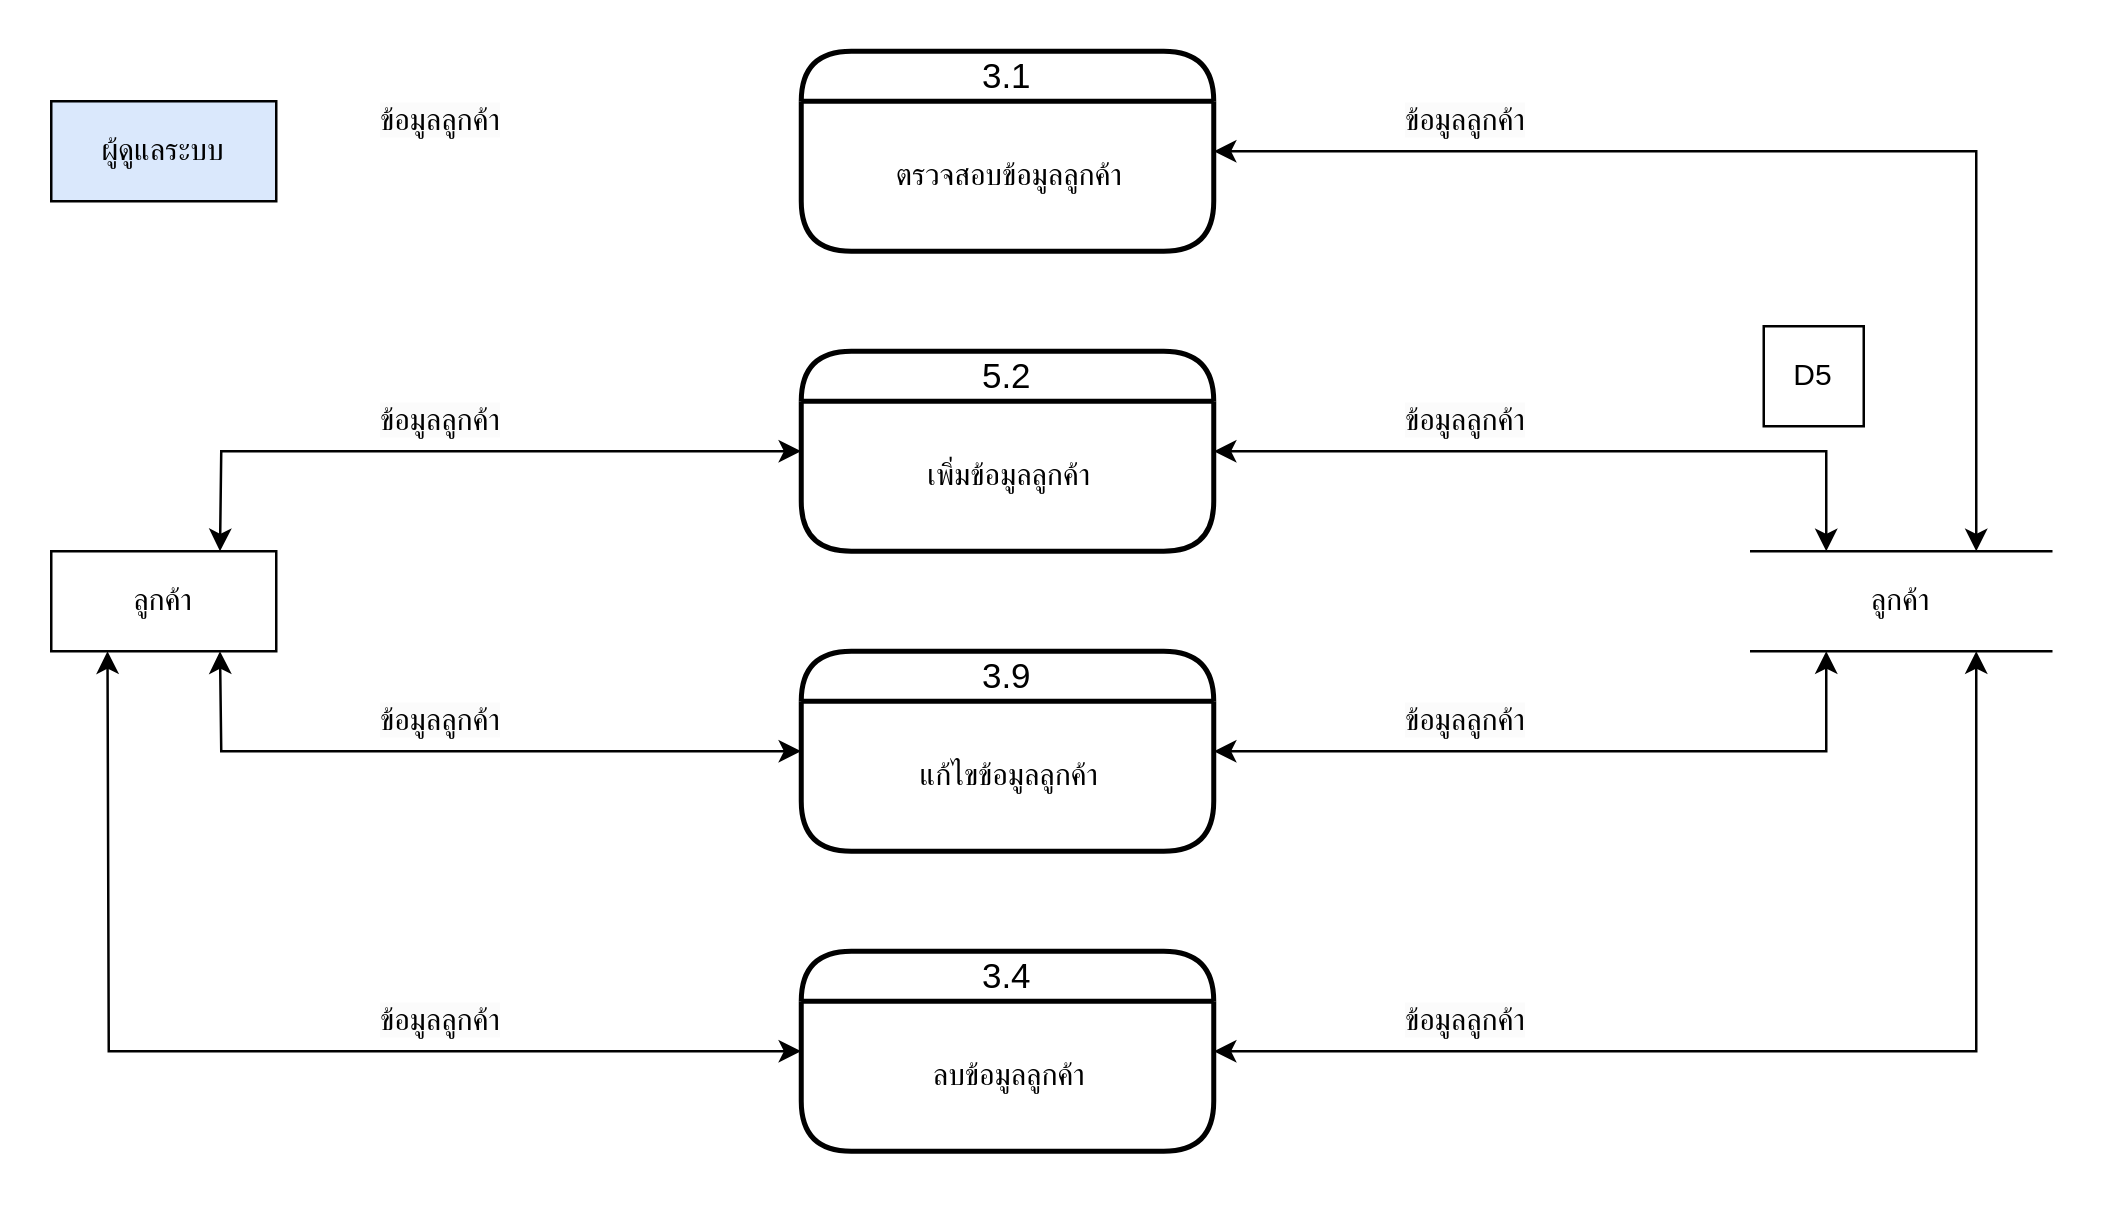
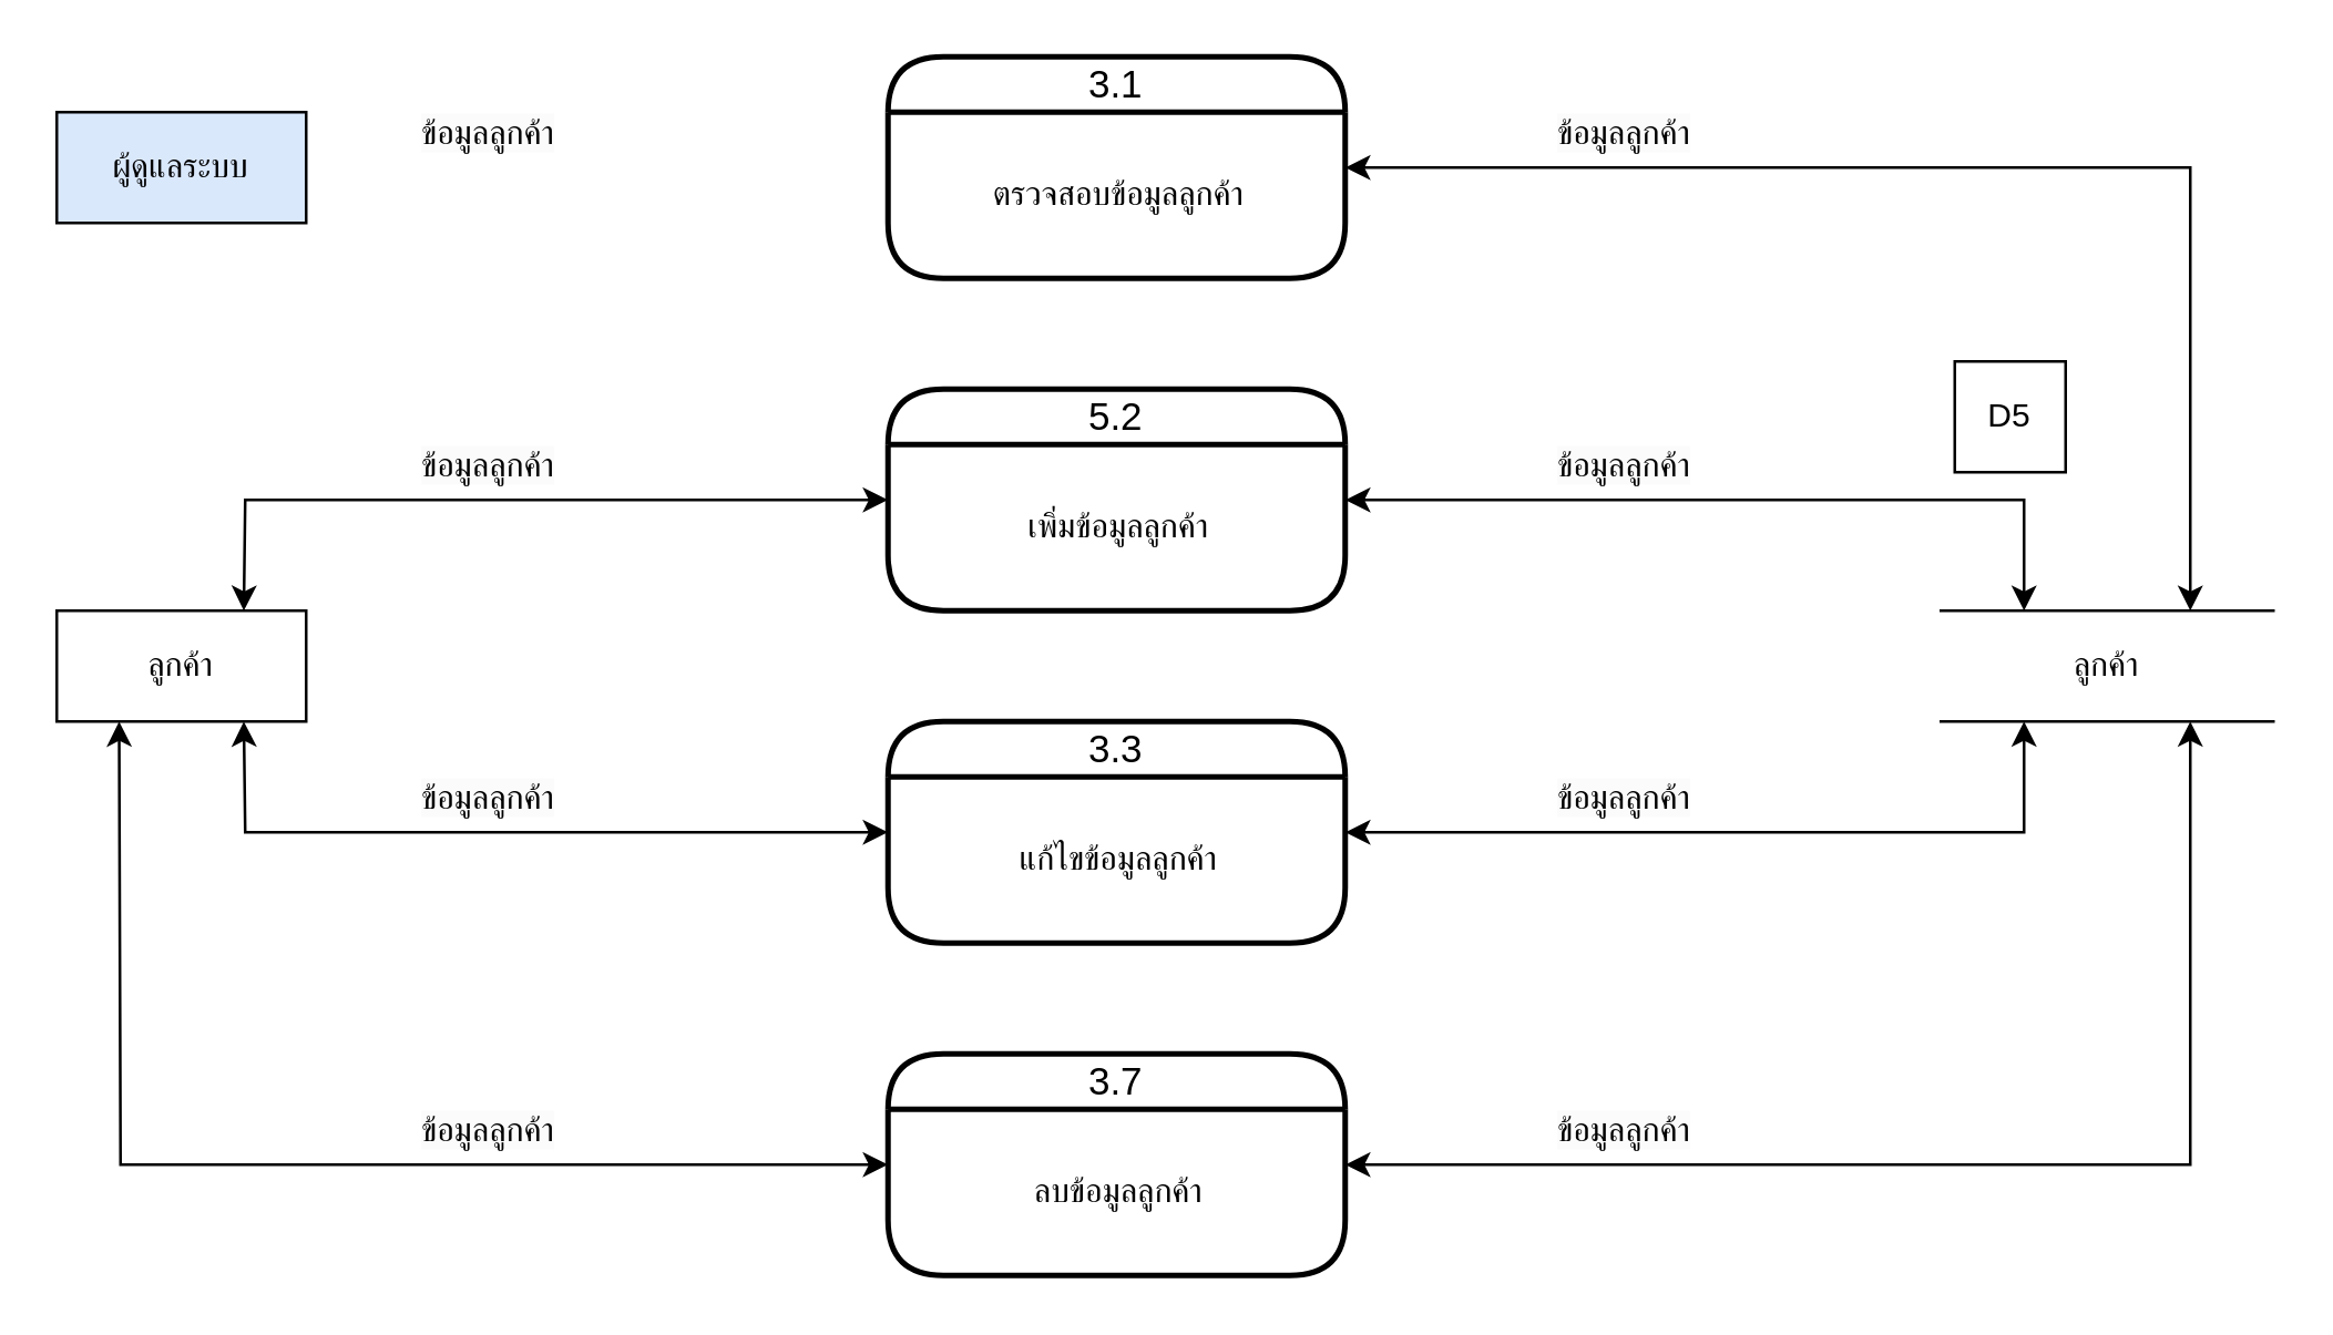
- <mxCell id="7" value="3.9" style="swimlane;childLayout=stackLayout;horizontal=1;startSize=20;horizontalStack=0;rounded=1;fontSize=14;fontStyle=0;strokeWidth=2;resizeParent=0;resizeLast=1;shadow=0;dashed=0;align=center;arcSize=37;whiteSpace=wrap;html=1;" vertex="1" parent="1"><mxGeometry x="320" y="260" width="165" height="80" as="geometry" /></mxCell>
+ <mxCell id="7" value="3.3" style="swimlane;childLayout=stackLayout;horizontal=1;startSize=20;horizontalStack=0;rounded=1;fontSize=14;fontStyle=0;strokeWidth=2;resizeParent=0;resizeLast=1;shadow=0;dashed=0;align=center;arcSize=37;whiteSpace=wrap;html=1;" vertex="1" parent="1"><mxGeometry x="320" y="260" width="165" height="80" as="geometry" /></mxCell>
- <mxCell id="9" value="3.4" style="swimlane;childLayout=stackLayout;horizontal=1;startSize=20;horizontalStack=0;rounded=1;fontSize=14;fontStyle=0;strokeWidth=2;resizeParent=0;resizeLast=1;shadow=0;dashed=0;align=center;arcSize=37;whiteSpace=wrap;html=1;" vertex="1" parent="1"><mxGeometry x="320" y="380" width="165" height="80" as="geometry" /></mxCell>
+ <mxCell id="9" value="3.7" style="swimlane;childLayout=stackLayout;horizontal=1;startSize=20;horizontalStack=0;rounded=1;fontSize=14;fontStyle=0;strokeWidth=2;resizeParent=0;resizeLast=1;shadow=0;dashed=0;align=center;arcSize=37;whiteSpace=wrap;html=1;" vertex="1" parent="1"><mxGeometry x="320" y="380" width="165" height="80" as="geometry" /></mxCell>
